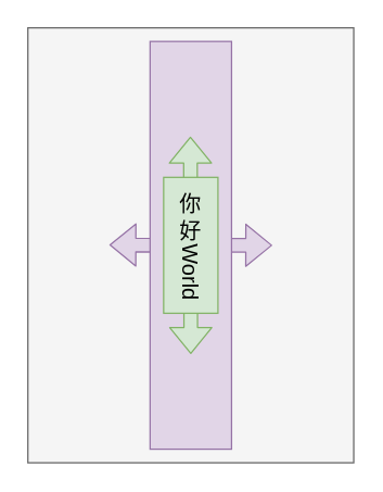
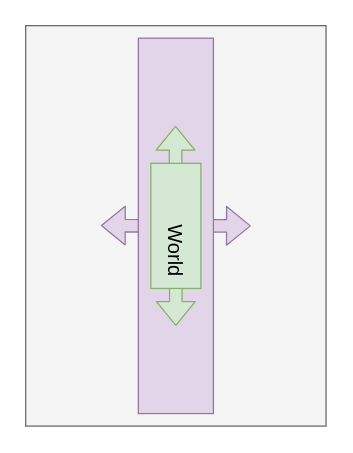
- <mxCell id="7" value="你好" style="text;html=1;strokeColor=none;fillColor=none;align=center;verticalAlign=middle;whiteSpace=wrap;rounded=0;fontSize=16;" vertex="1" parent="1"><mxGeometry x="130" y="140" width="20" height="40" as="geometry" /></mxCell>
